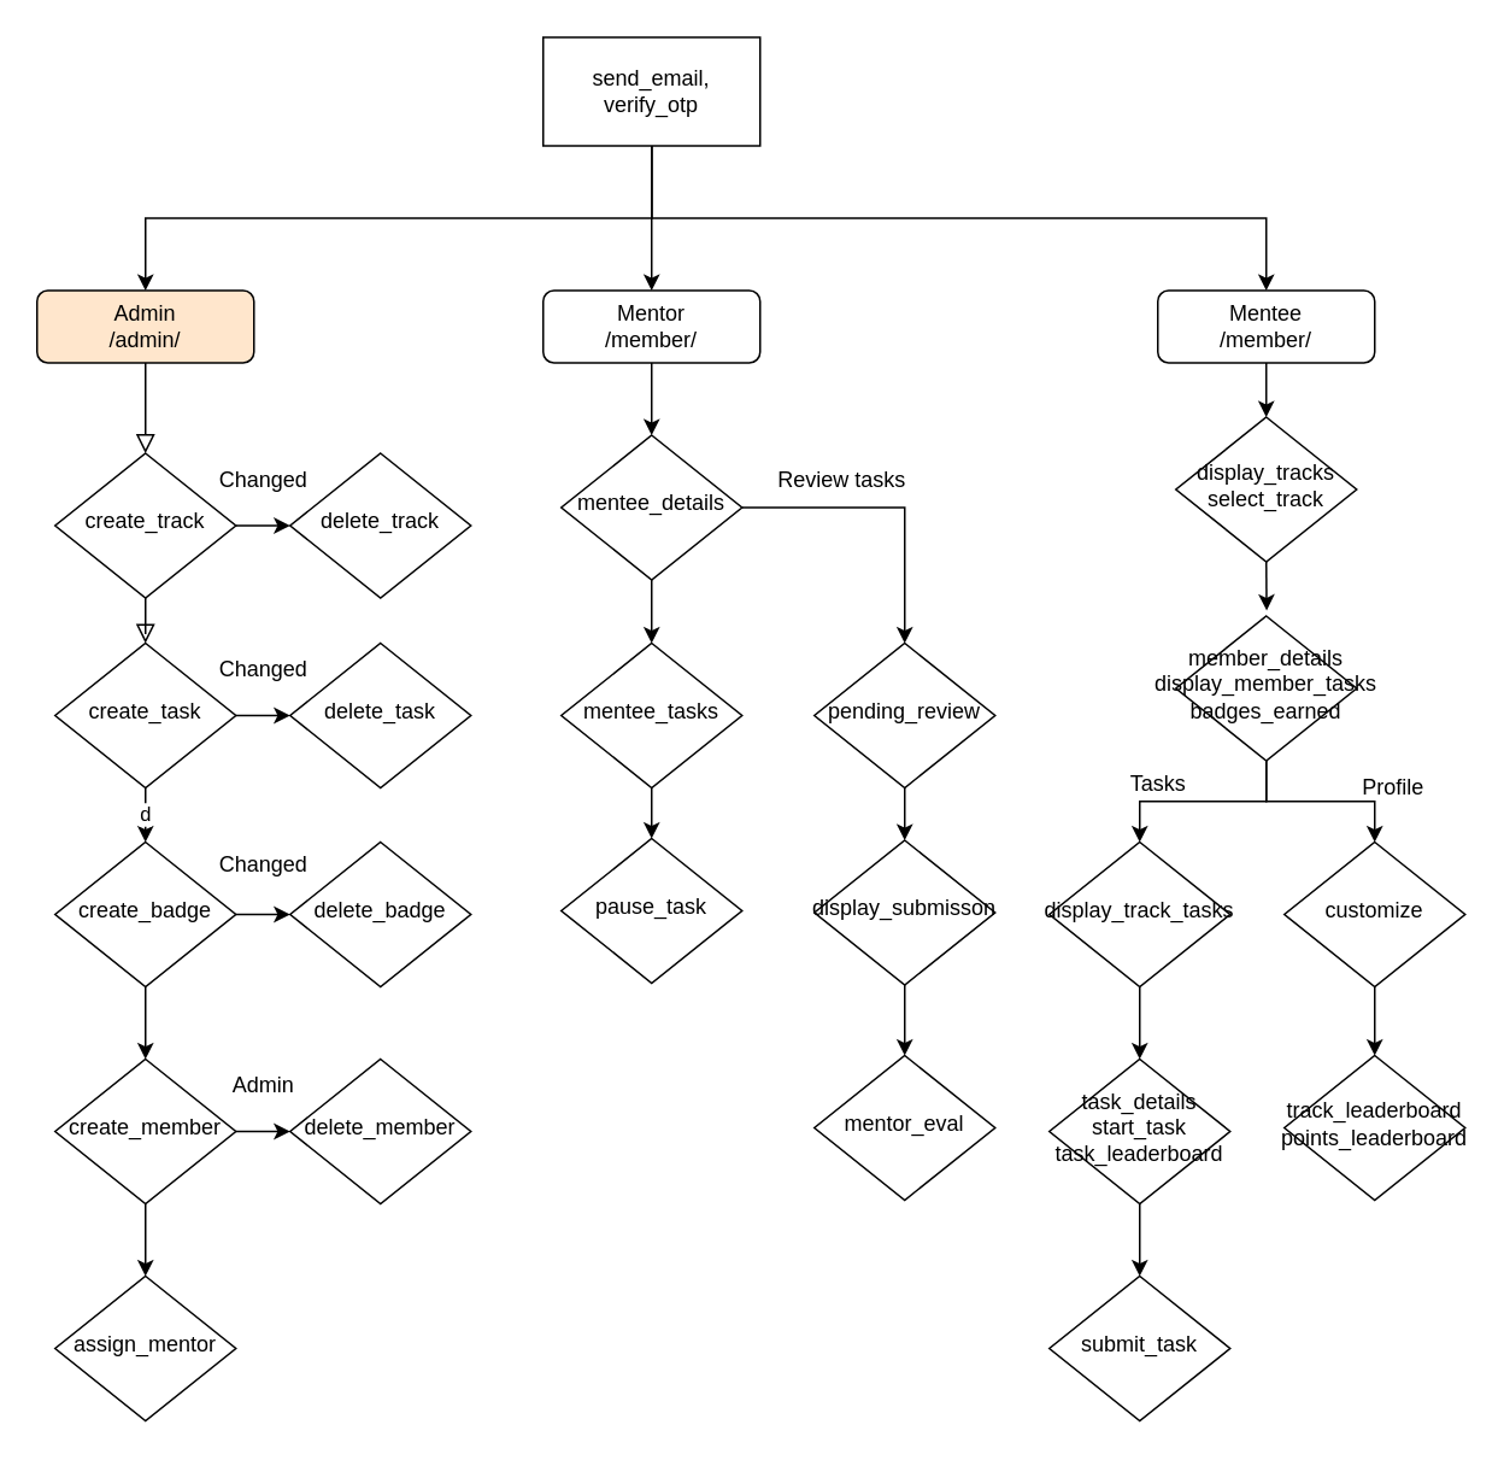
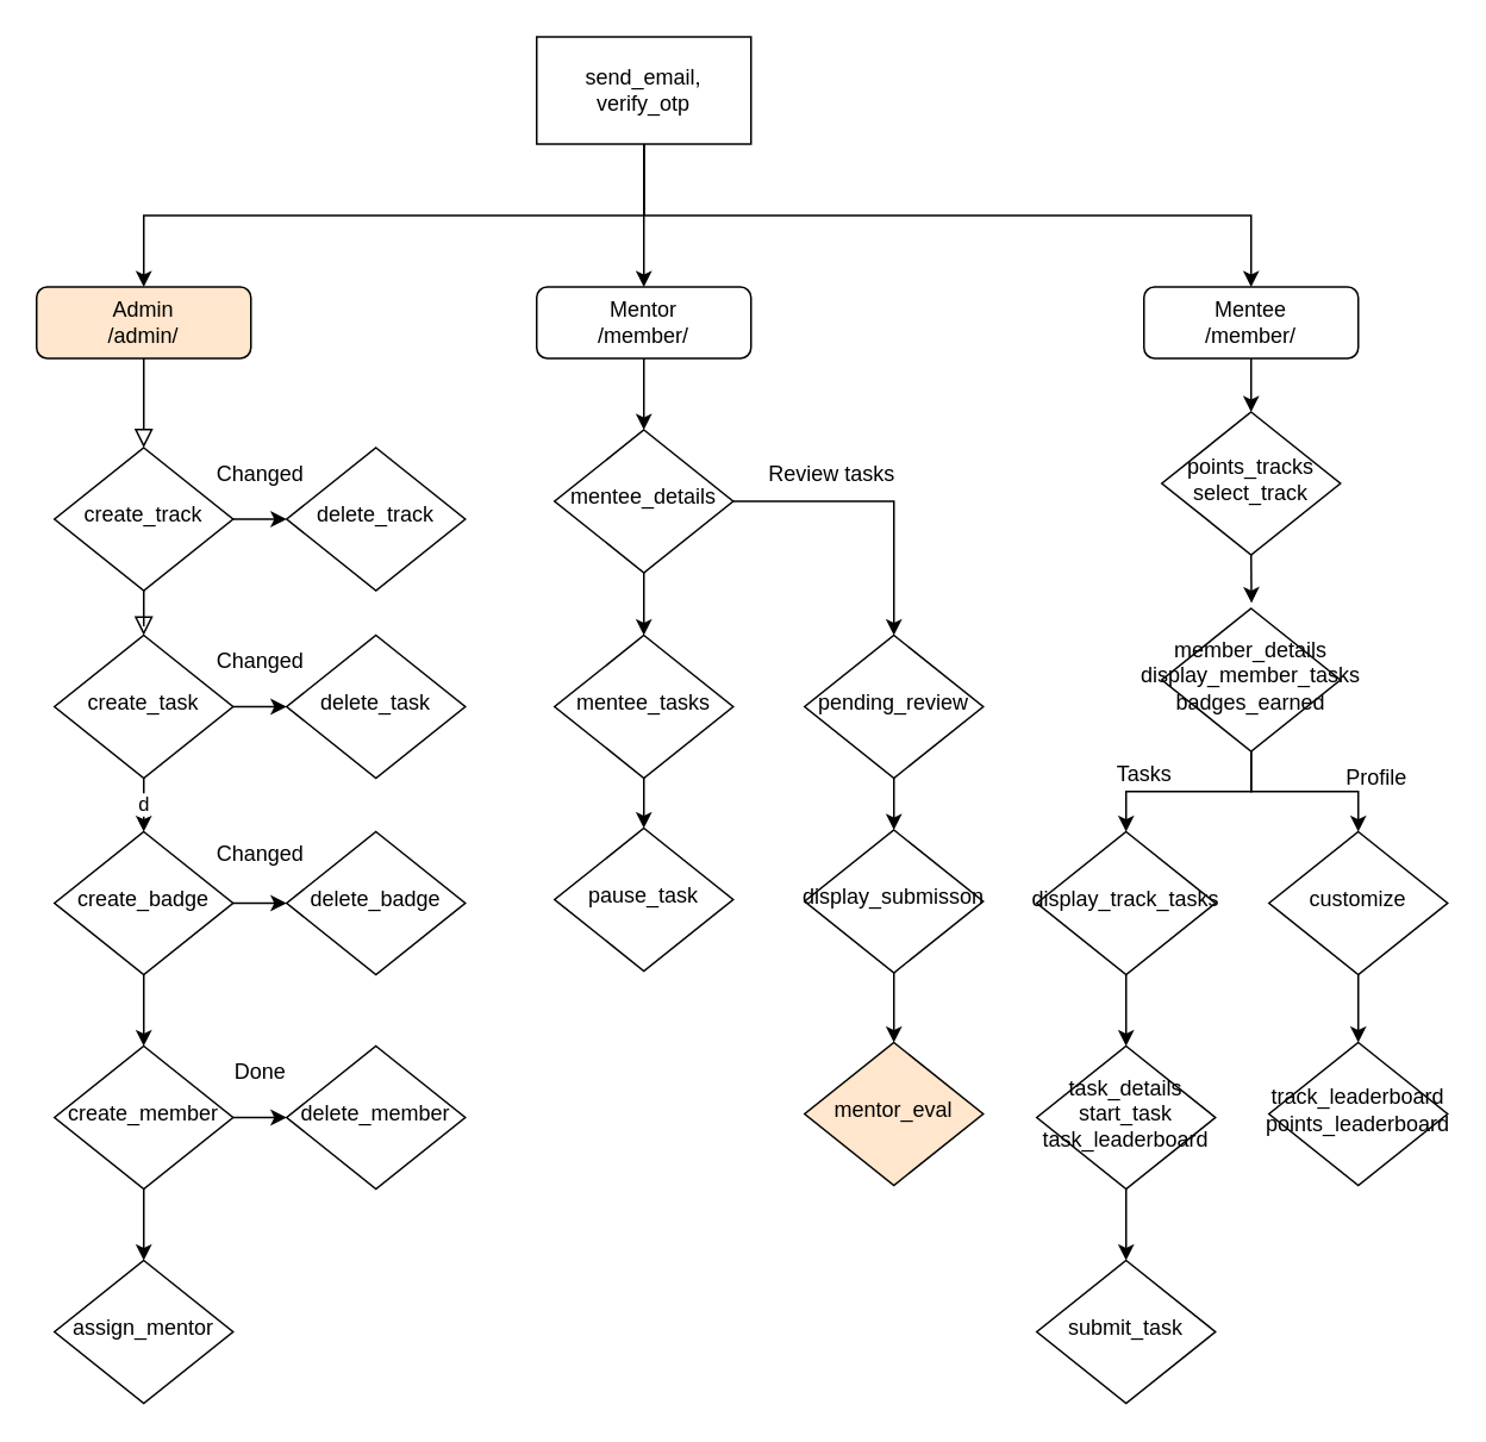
- <mxCell id="44" value="display_tracks&lt;br&gt;select_track" style="rhombus;whiteSpace=wrap;html=1;shadow=0;fontFamily=Helvetica;fontSize=12;align=center;strokeWidth=1;spacing=6;spacingTop=-4;" vertex="1" parent="1"><mxGeometry x="650" y="230" width="100" height="80" as="geometry" /></mxCell>
+ <mxCell id="44" value="points_tracks&lt;br&gt;select_track" style="rhombus;whiteSpace=wrap;html=1;shadow=0;fontFamily=Helvetica;fontSize=12;align=center;strokeWidth=1;spacing=6;spacingTop=-4;" vertex="1" parent="1"><mxGeometry x="650" y="230" width="100" height="80" as="geometry" /></mxCell>
- <mxCell id="23" value="Admin" style="text;html=1;align=center;verticalAlign=middle;resizable=0;points=[];autosize=1;strokeColor=none;fillColor=none;" vertex="1" parent="1"><mxGeometry x="120" y="585" width="50" height="30" as="geometry" /></mxCell>
+ <mxCell id="23" value="Done" style="text;html=1;align=center;verticalAlign=middle;resizable=0;points=[];autosize=1;strokeColor=none;fillColor=none;" vertex="1" parent="1"><mxGeometry x="120" y="585" width="50" height="30" as="geometry" /></mxCell>
- <mxCell id="41" value="mentor_eval" style="rhombus;whiteSpace=wrap;html=1;shadow=0;fontFamily=Helvetica;fontSize=12;align=center;strokeWidth=1;spacing=6;spacingTop=-4;" vertex="1" parent="1"><mxGeometry x="450" y="583" width="100" height="80" as="geometry" /></mxCell>
+ <mxCell id="41" value="mentor_eval" style="rhombus;whiteSpace=wrap;html=1;shadow=0;fontFamily=Helvetica;fontSize=12;align=center;strokeWidth=1;spacing=6;spacingTop=-4;fillColor=#ffe6cc;" vertex="1" parent="1"><mxGeometry x="450" y="583" width="100" height="80" as="geometry" /></mxCell>
